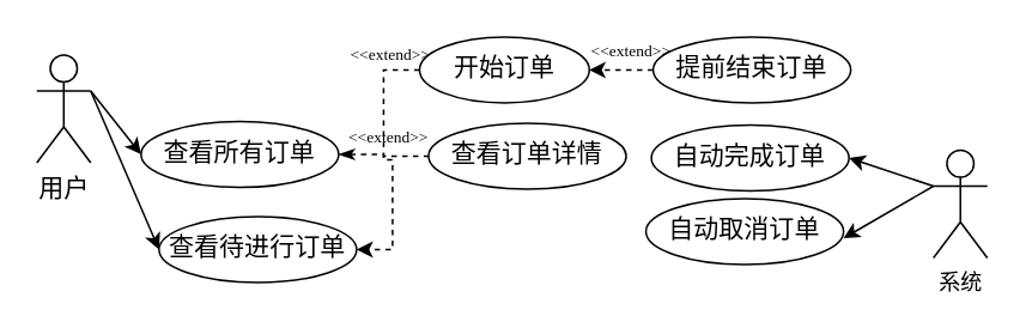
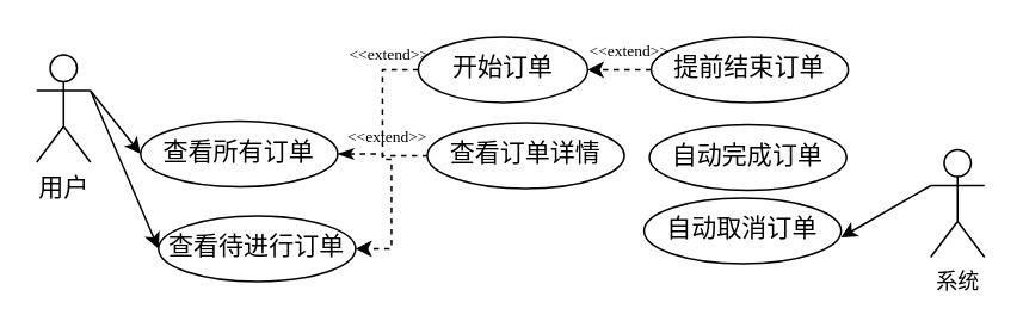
- <mxCell id="18" style="rounded=0;orthogonalLoop=1;jettySize=auto;html=1;exitX=0;exitY=0.333;exitDx=0;exitDy=0;exitPerimeter=0;entryX=1;entryY=0.5;entryDx=0;entryDy=0;fontFamily=Helvetica;fontSize=11;fontColor=default;labelBackgroundColor=default;resizable=0;" edge="1" parent="1" source="19" target="9"><mxGeometry relative="1" as="geometry" /></mxCell>
